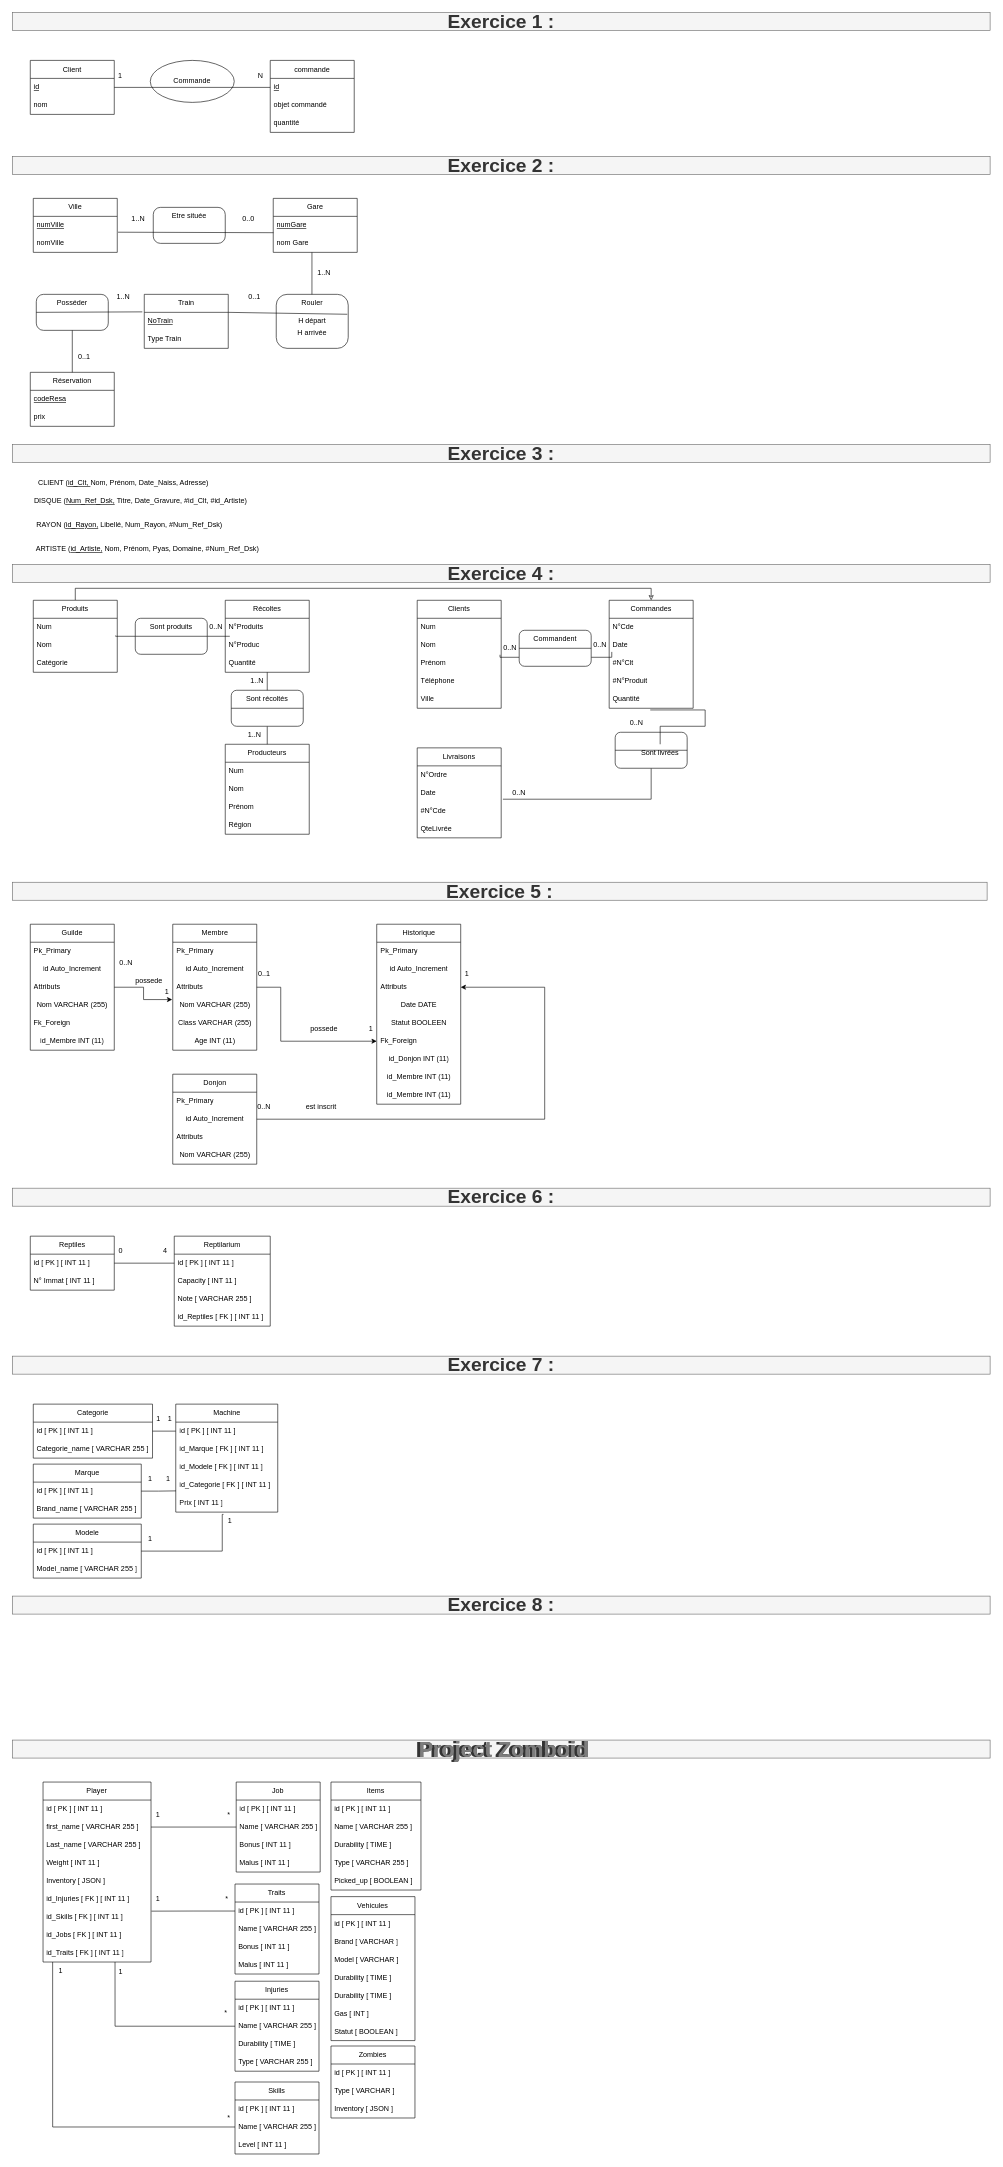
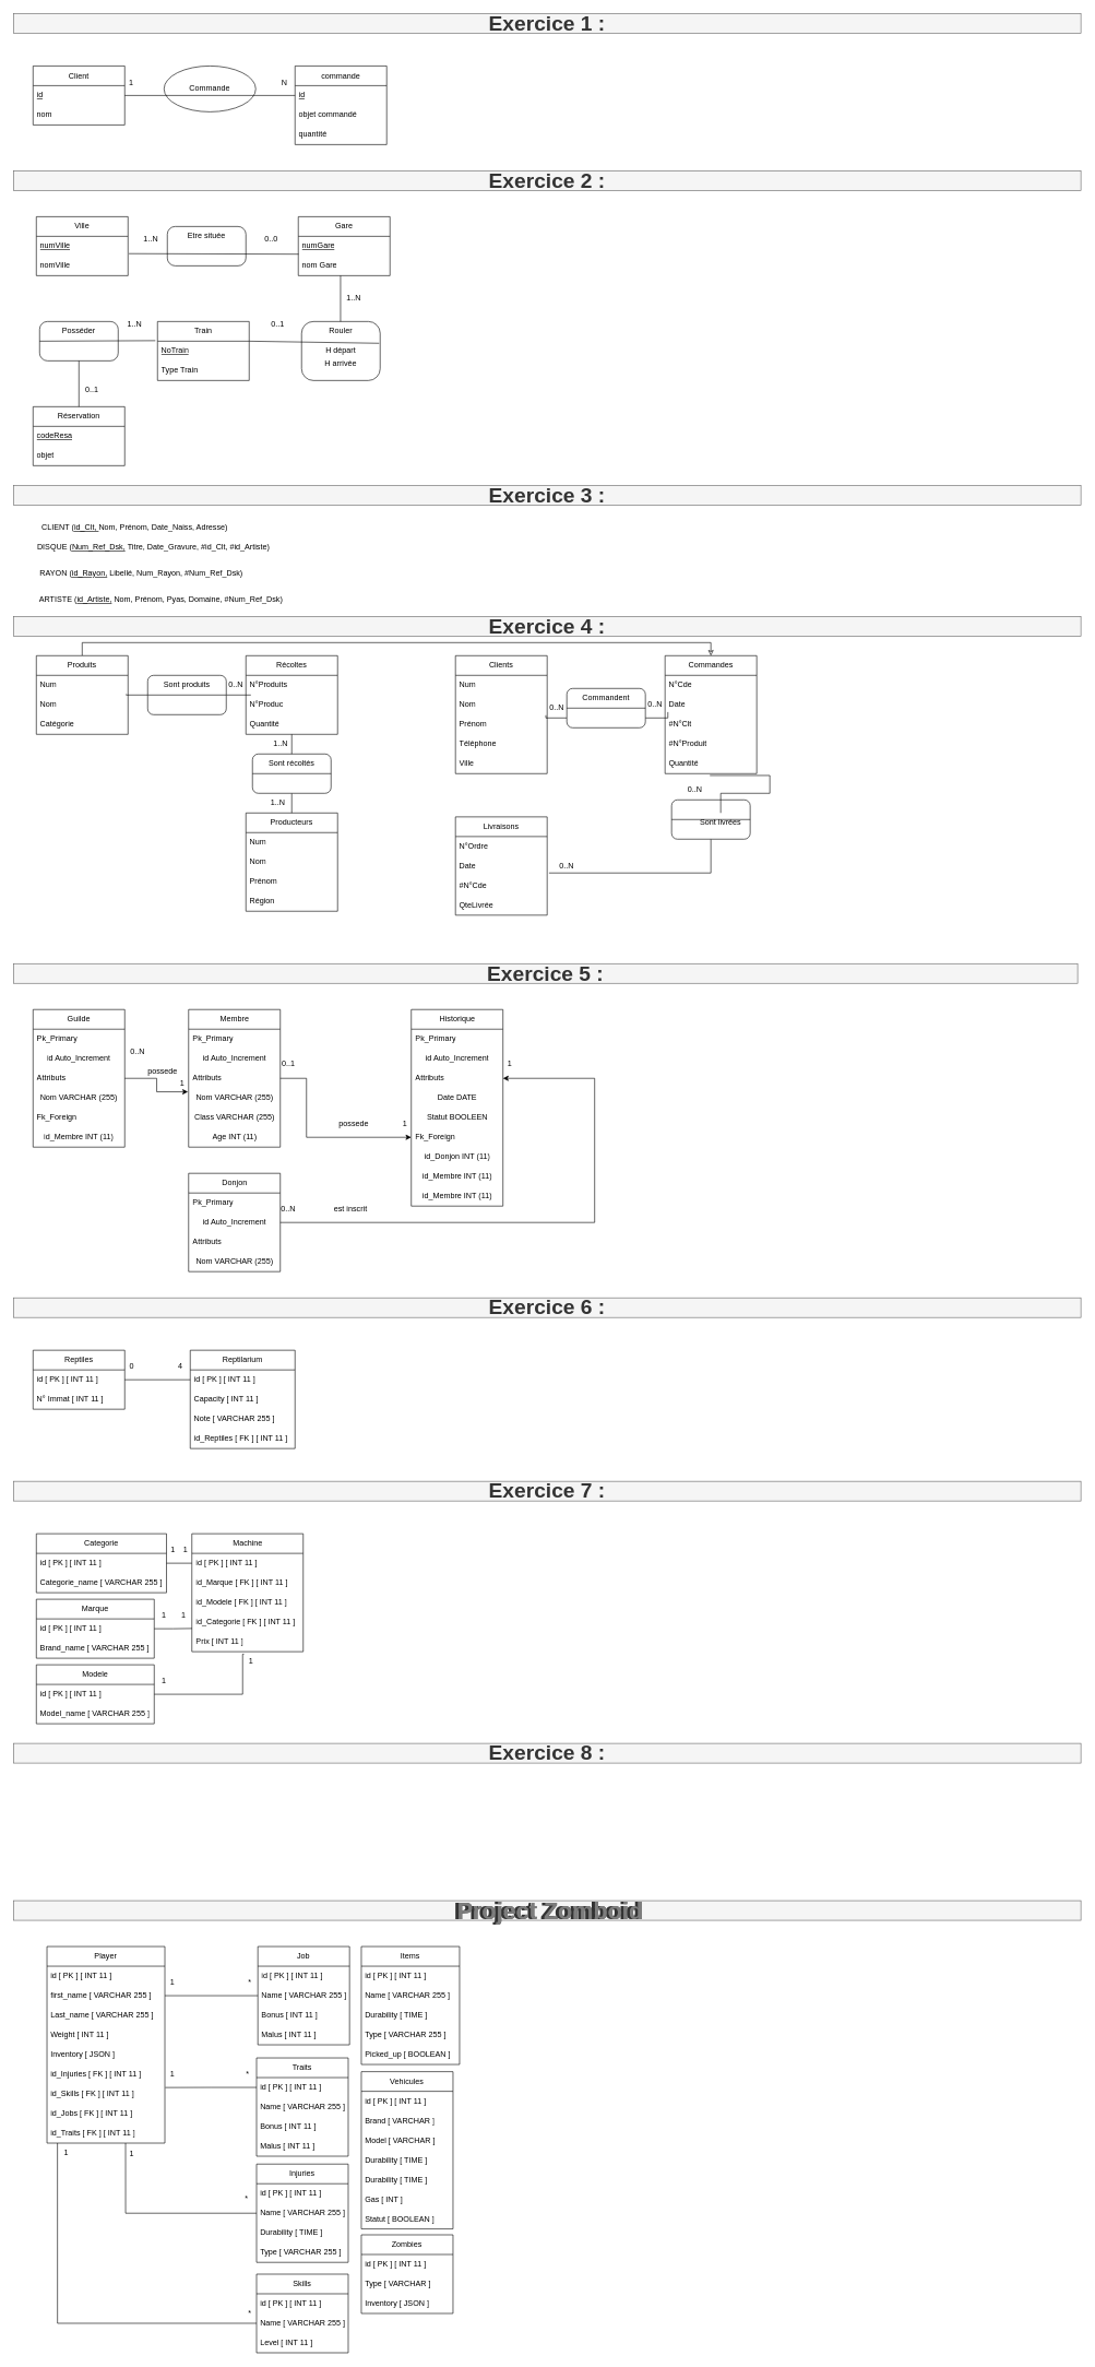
- <mxCell id="32" value="prix" style="text;strokeColor=none;fillColor=none;align=left;verticalAlign=middle;spacingLeft=4;spacingRight=4;overflow=hidden;points=[[0,0.5],[1,0.5]];portConstraint=eastwest;rotatable=0;whiteSpace=wrap;html=1;" vertex="1" parent="30"><mxGeometry y="60" width="140" height="30" as="geometry" /></mxCell>
+ <mxCell id="32" value="objet" style="text;strokeColor=none;fillColor=none;align=left;verticalAlign=middle;spacingLeft=4;spacingRight=4;overflow=hidden;points=[[0,0.5],[1,0.5]];portConstraint=eastwest;rotatable=0;whiteSpace=wrap;html=1;" vertex="1" parent="30"><mxGeometry y="60" width="140" height="30" as="geometry" /></mxCell>
